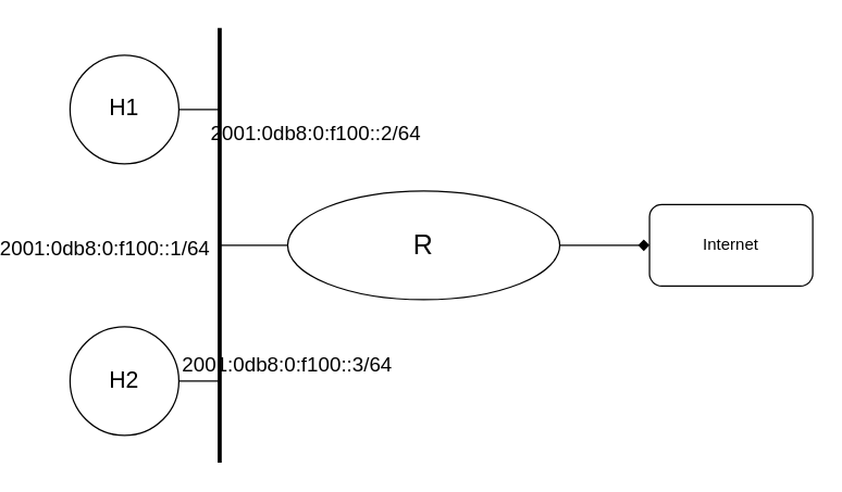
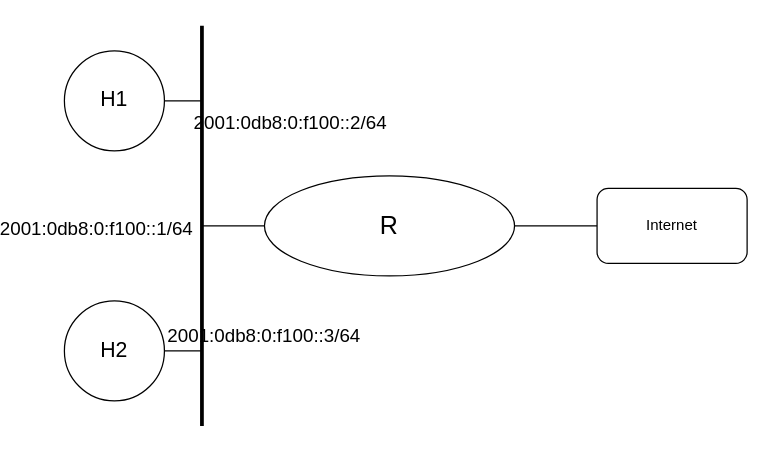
- <mxCell id="13" value="" style="endArrow=diamond;html=1;rounded=0;exitX=1;exitY=0.5;exitDx=0;exitDy=0;entryX=0;entryY=0.5;entryDx=0;entryDy=0;" parent="1" source="7" target="12" edge="1"><mxGeometry width="50" height="50" relative="1" as="geometry"><mxPoint x="190" y="240" as="sourcePoint" /><mxPoint x="240" y="190" as="targetPoint" /></mxGeometry></mxCell>
+ <mxCell id="13" value="" style="endArrow=none;html=1;rounded=0;exitX=1;exitY=0.5;exitDx=0;exitDy=0;entryX=0;entryY=0.5;entryDx=0;entryDy=0;" parent="1" source="7" target="12" edge="1"><mxGeometry width="50" height="50" relative="1" as="geometry"><mxPoint x="190" y="240" as="sourcePoint" /><mxPoint x="240" y="190" as="targetPoint" /></mxGeometry></mxCell>
